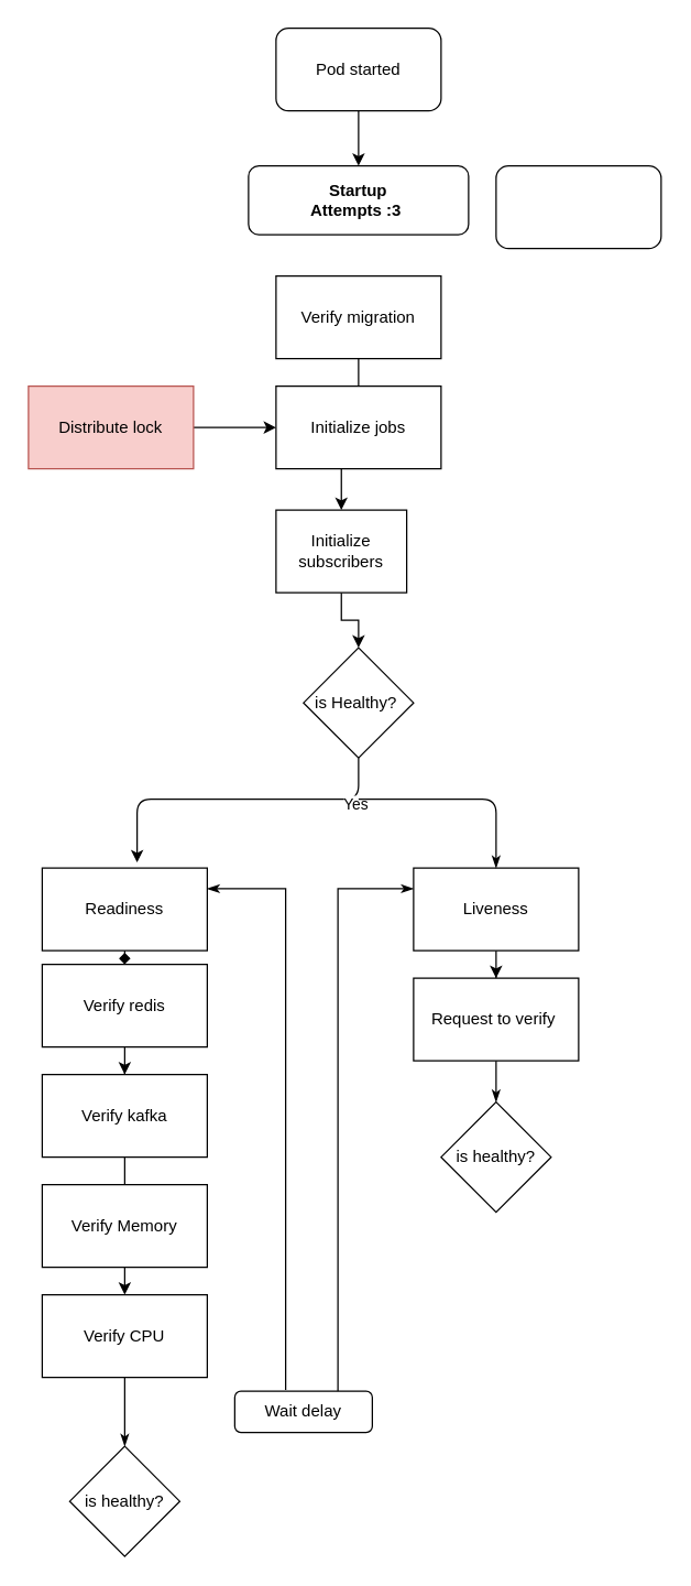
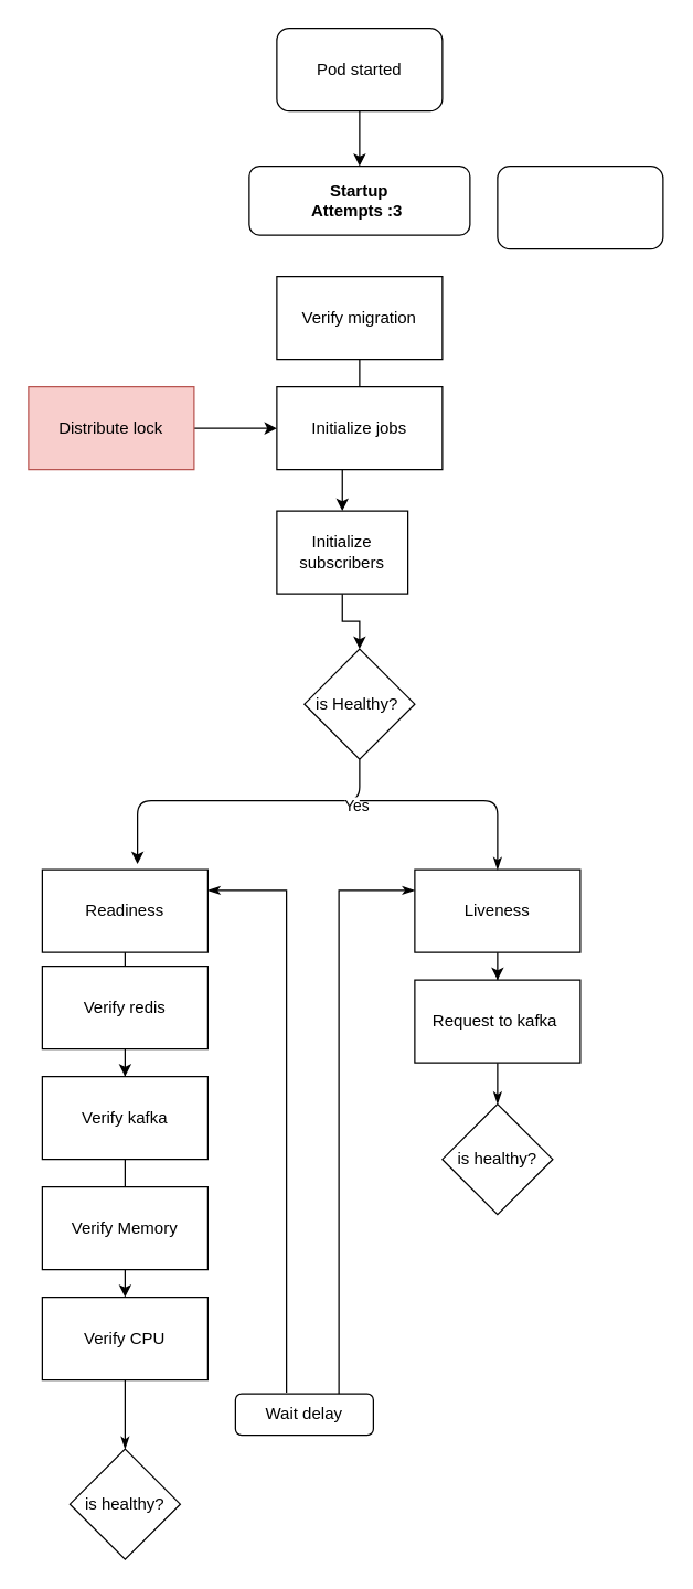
- <mxCell id="28" value="" style="edgeStyle=orthogonalEdgeStyle;rounded=0;orthogonalLoop=1;jettySize=auto;html=1;endArrow=diamond;" edge="1" parent="1" source="3" target="27"><mxGeometry relative="1" as="geometry"><mxPoint x="100" y="680" as="sourcePoint" /><mxPoint x="130" y="880" as="targetPoint" /><Array as="points"><mxPoint x="90" y="680" /><mxPoint x="90" y="680" /></Array></mxGeometry></mxCell>
+ <mxCell id="28" value="" style="edgeStyle=orthogonalEdgeStyle;rounded=0;orthogonalLoop=1;jettySize=auto;html=1;endArrow=none;" edge="1" parent="1" source="3" target="27"><mxGeometry relative="1" as="geometry"><mxPoint x="100" y="680" as="sourcePoint" /><mxPoint x="130" y="880" as="targetPoint" /><Array as="points"><mxPoint x="90" y="680" /><mxPoint x="90" y="680" /></Array></mxGeometry></mxCell>
- <mxCell id="7" value="Request to verify&amp;nbsp;" style="rounded=0;whiteSpace=wrap;html=1;" vertex="1" parent="1"><mxGeometry x="300" y="710" width="120" height="60" as="geometry" /></mxCell>
+ <mxCell id="7" value="Request to kafka&amp;nbsp;" style="rounded=0;whiteSpace=wrap;html=1;" vertex="1" parent="1"><mxGeometry x="300" y="710" width="120" height="60" as="geometry" /></mxCell>
